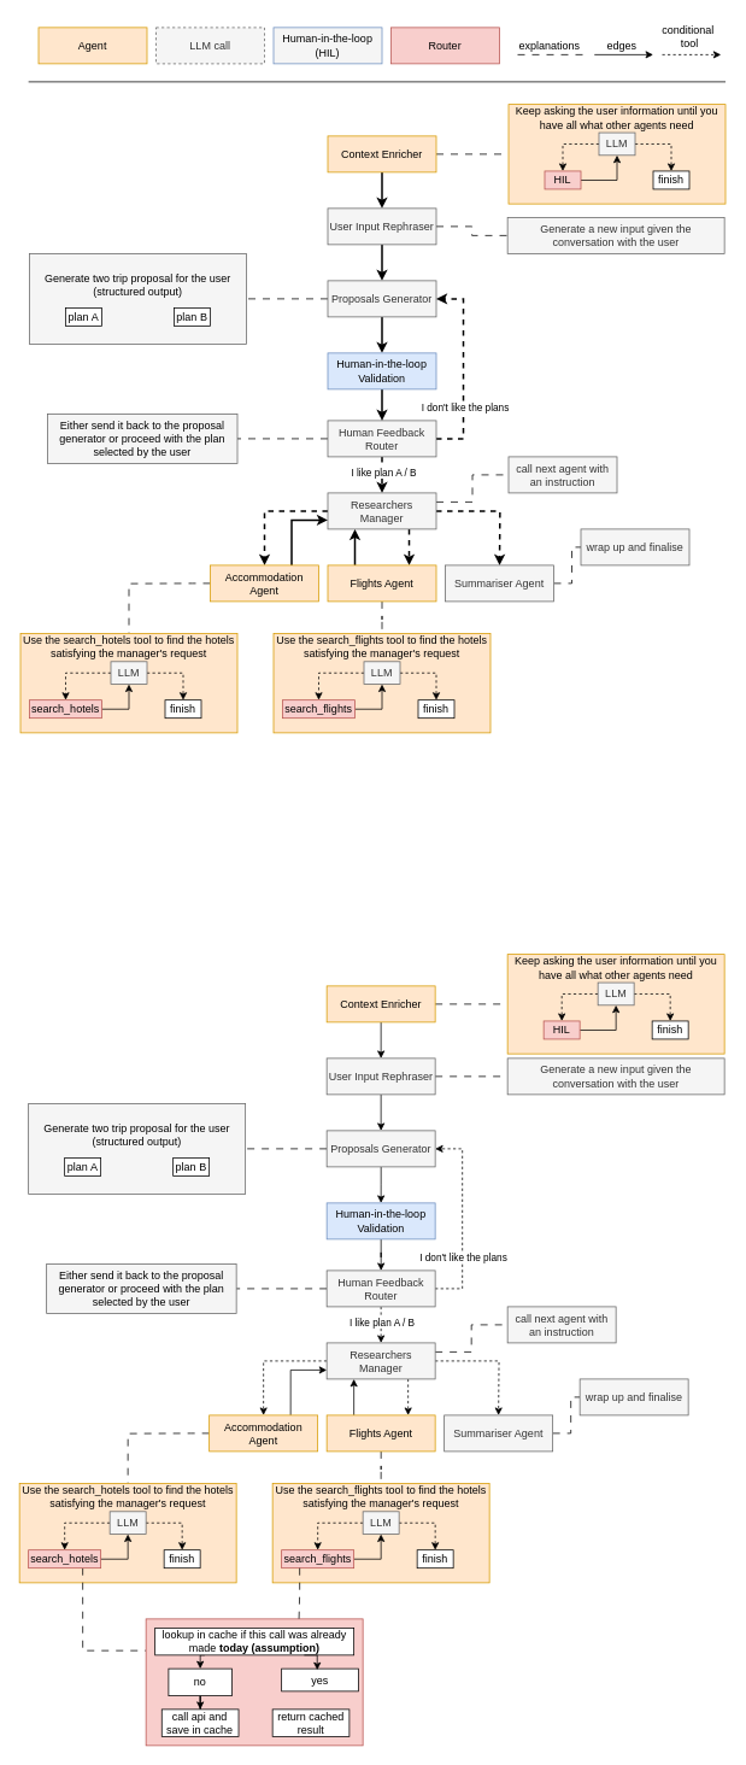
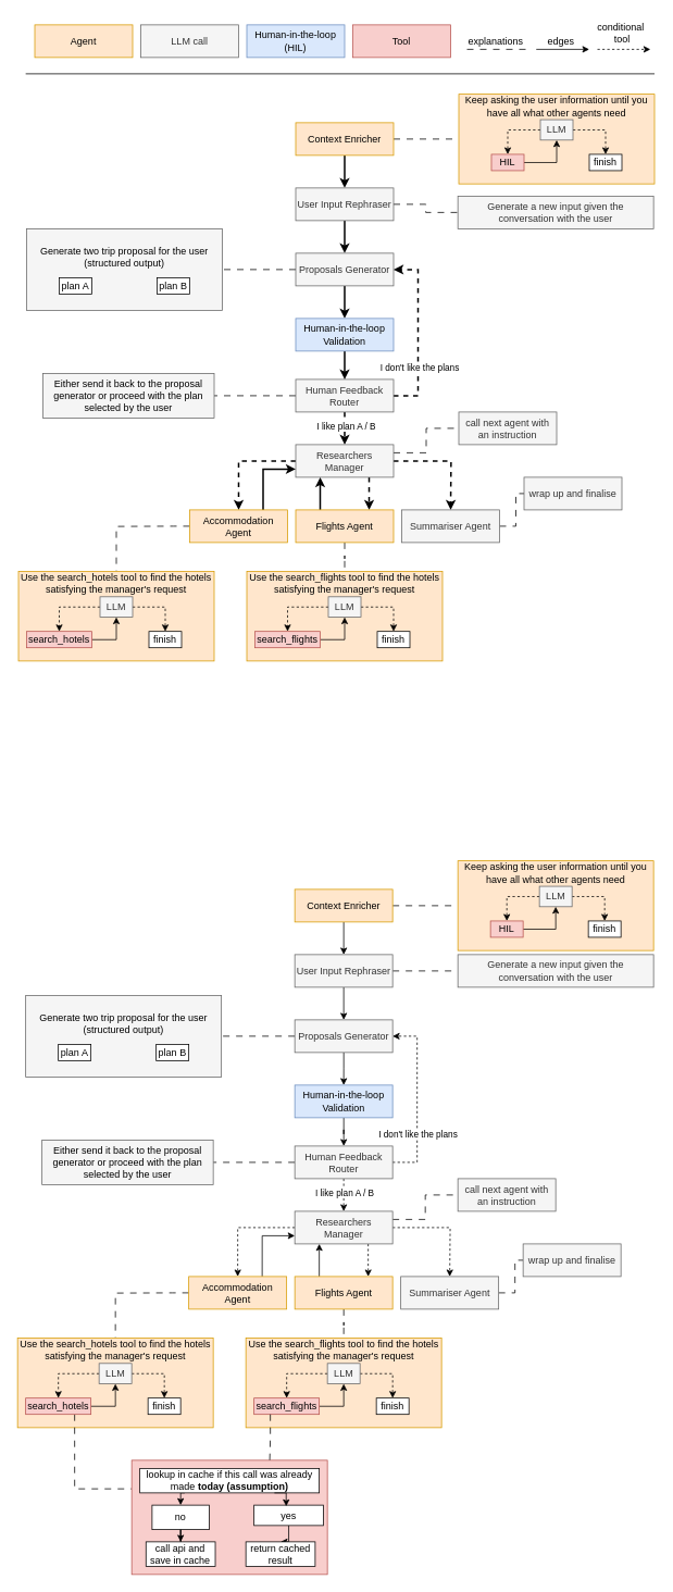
- <mxCell id="40" value="LLM call" style="rounded=0;whiteSpace=wrap;html=1;movable=1;resizable=1;rotatable=1;deletable=1;editable=1;locked=0;connectable=1;fillColor=#f5f5f5;strokeColor=#666666;fontColor=#333333;dashed=1;" vertex="1" parent="1"><mxGeometry x="172" y="30" width="120" height="40" as="geometry" /></mxCell>
+ <mxCell id="40" value="LLM call" style="rounded=0;whiteSpace=wrap;html=1;movable=1;resizable=1;rotatable=1;deletable=1;editable=1;locked=0;connectable=1;fillColor=#f5f5f5;strokeColor=#666666;fontColor=#333333;" vertex="1" parent="1"><mxGeometry x="172" y="30" width="120" height="40" as="geometry" /></mxCell>
- <mxCell id="41" value="Human-in-the-loop (HIL)" style="whiteSpace=wrap;html=1;rounded=0;resizable=1;fillColor=#f5f5f5;strokeColor=#6c8ebf;" vertex="1" parent="1"><mxGeometry x="302" y="30" width="120" height="40" as="geometry" /></mxCell>
+ <mxCell id="41" value="Human-in-the-loop (HIL)" style="whiteSpace=wrap;html=1;rounded=0;resizable=1;fillColor=#dae8fc;strokeColor=#6c8ebf;" vertex="1" parent="1"><mxGeometry x="302" y="30" width="120" height="40" as="geometry" /></mxCell>
- <mxCell id="42" value="Router" style="whiteSpace=wrap;html=1;rounded=0;resizable=1;fillColor=#f8cecc;strokeColor=#b85450;" vertex="1" parent="1"><mxGeometry x="432" y="30" width="120" height="40" as="geometry" /></mxCell>
+ <mxCell id="42" value="Tool" style="whiteSpace=wrap;html=1;rounded=0;resizable=1;fillColor=#f8cecc;strokeColor=#b85450;" vertex="1" parent="1"><mxGeometry x="432" y="30" width="120" height="40" as="geometry" /></mxCell>
+ <mxCell id="135" style="edgeStyle=orthogonalEdgeStyle;rounded=0;orthogonalLoop=1;jettySize=auto;html=1;entryX=0.5;entryY=0;entryDx=0;entryDy=0;" edge="1" parent="1" source="136" target="139"><mxGeometry relative="1" as="geometry" /></mxCell>
